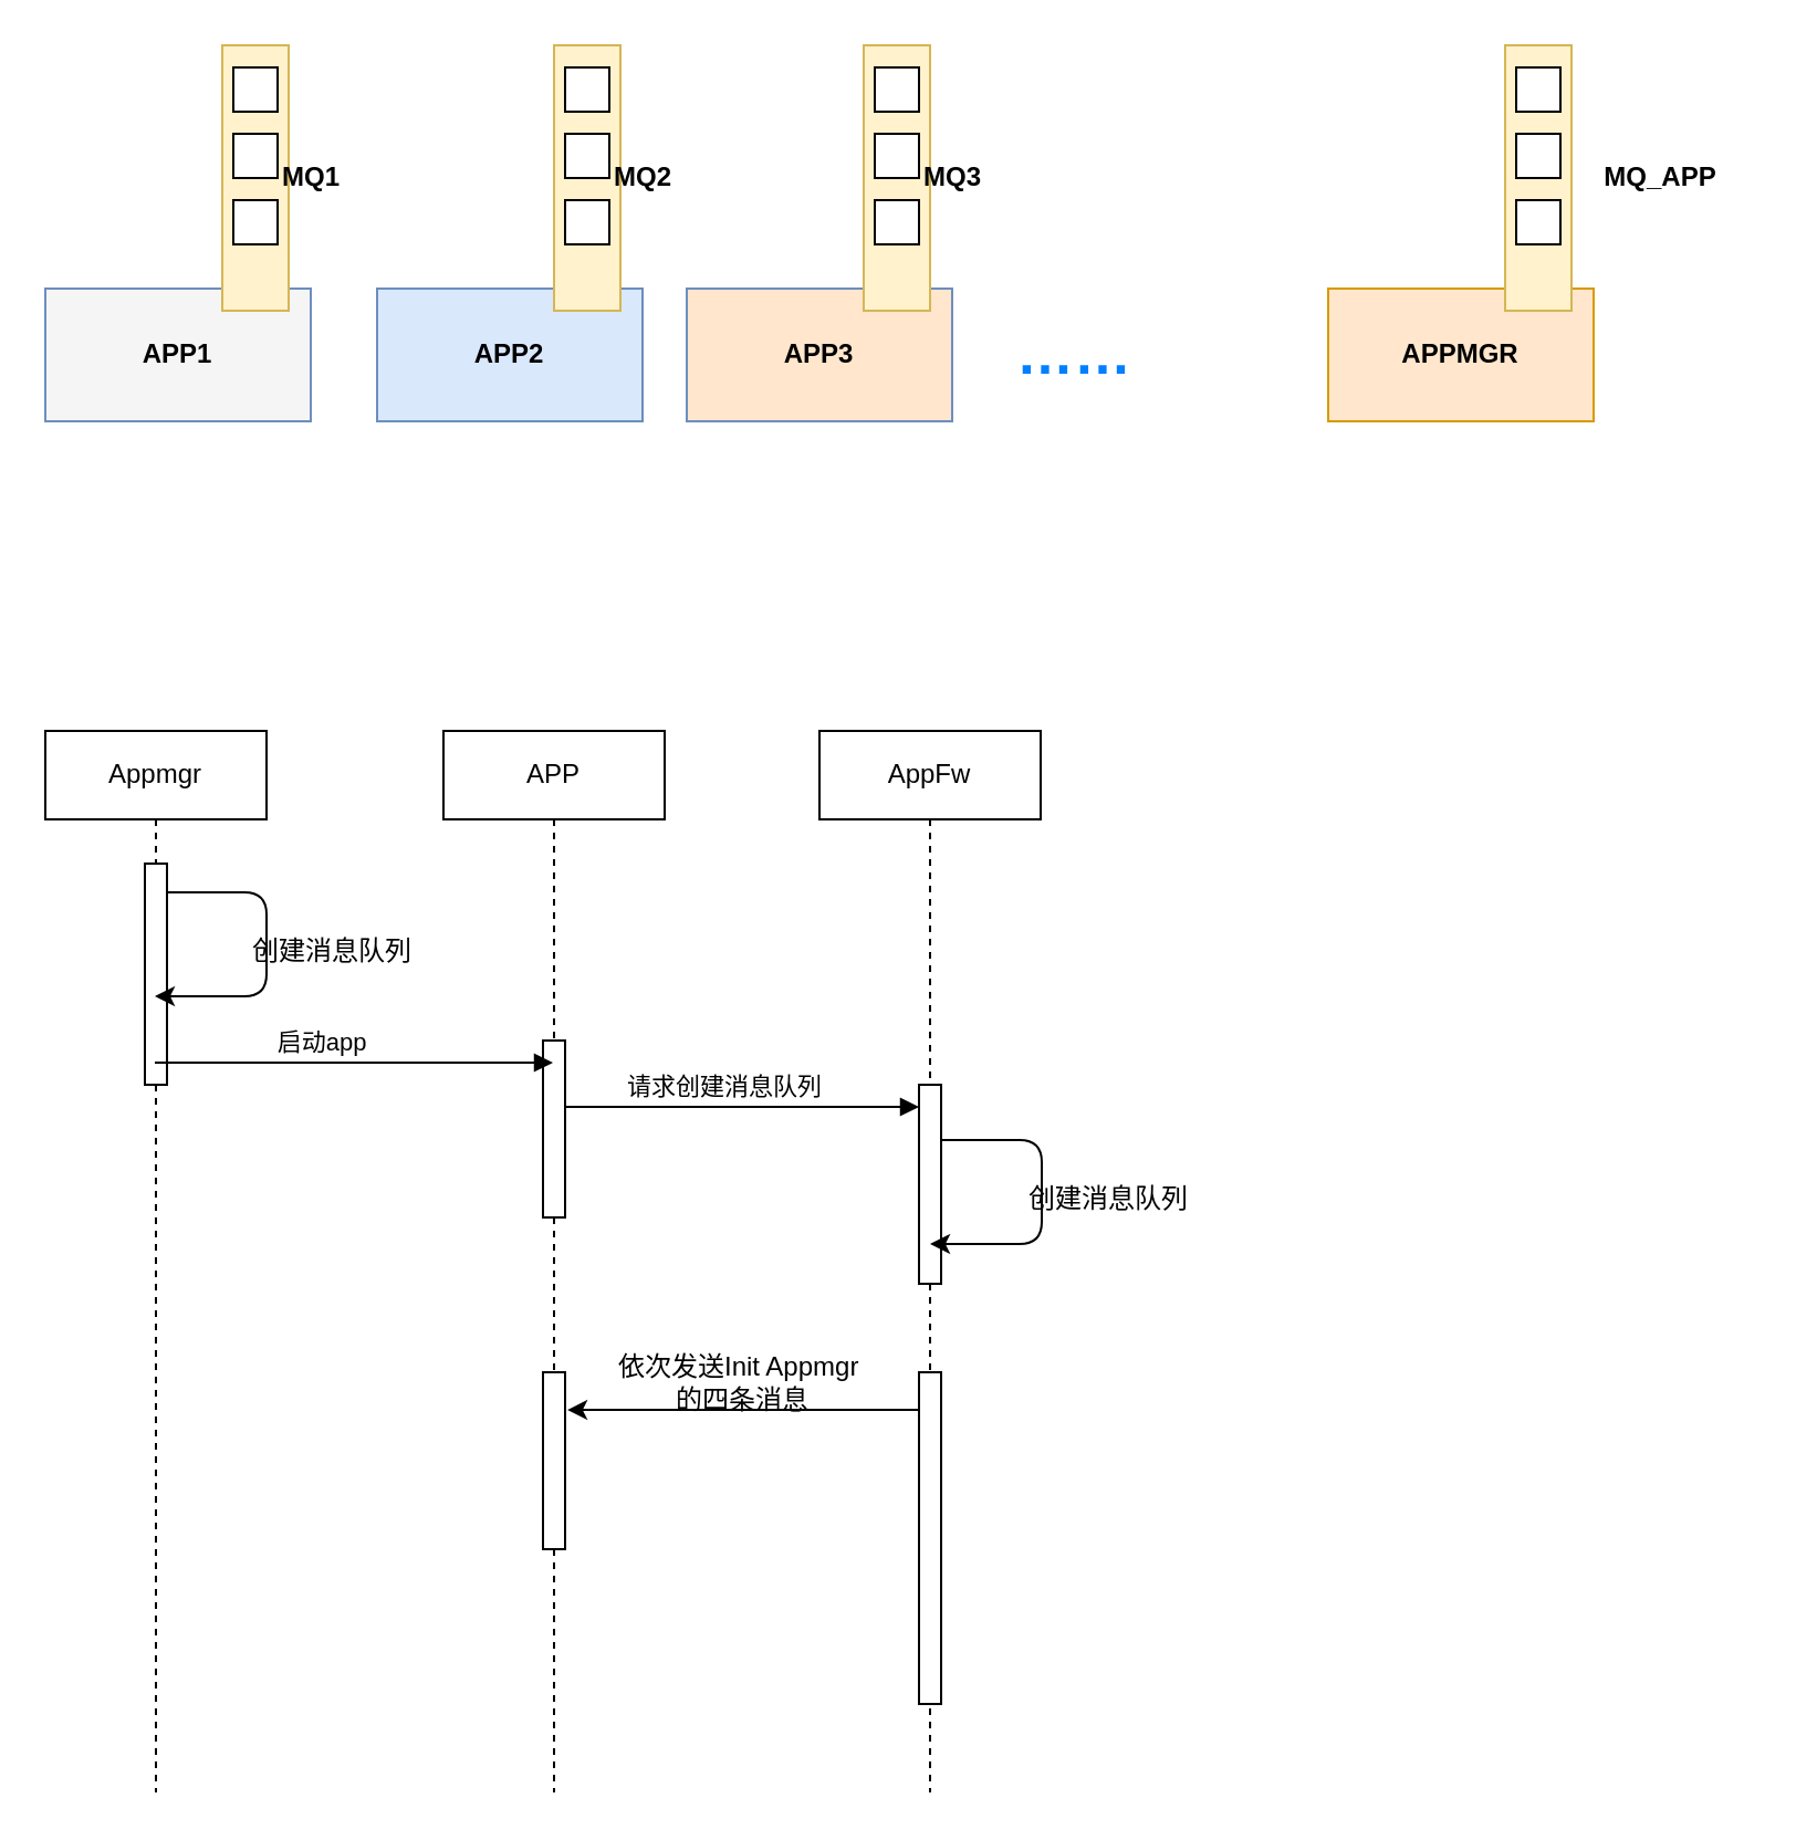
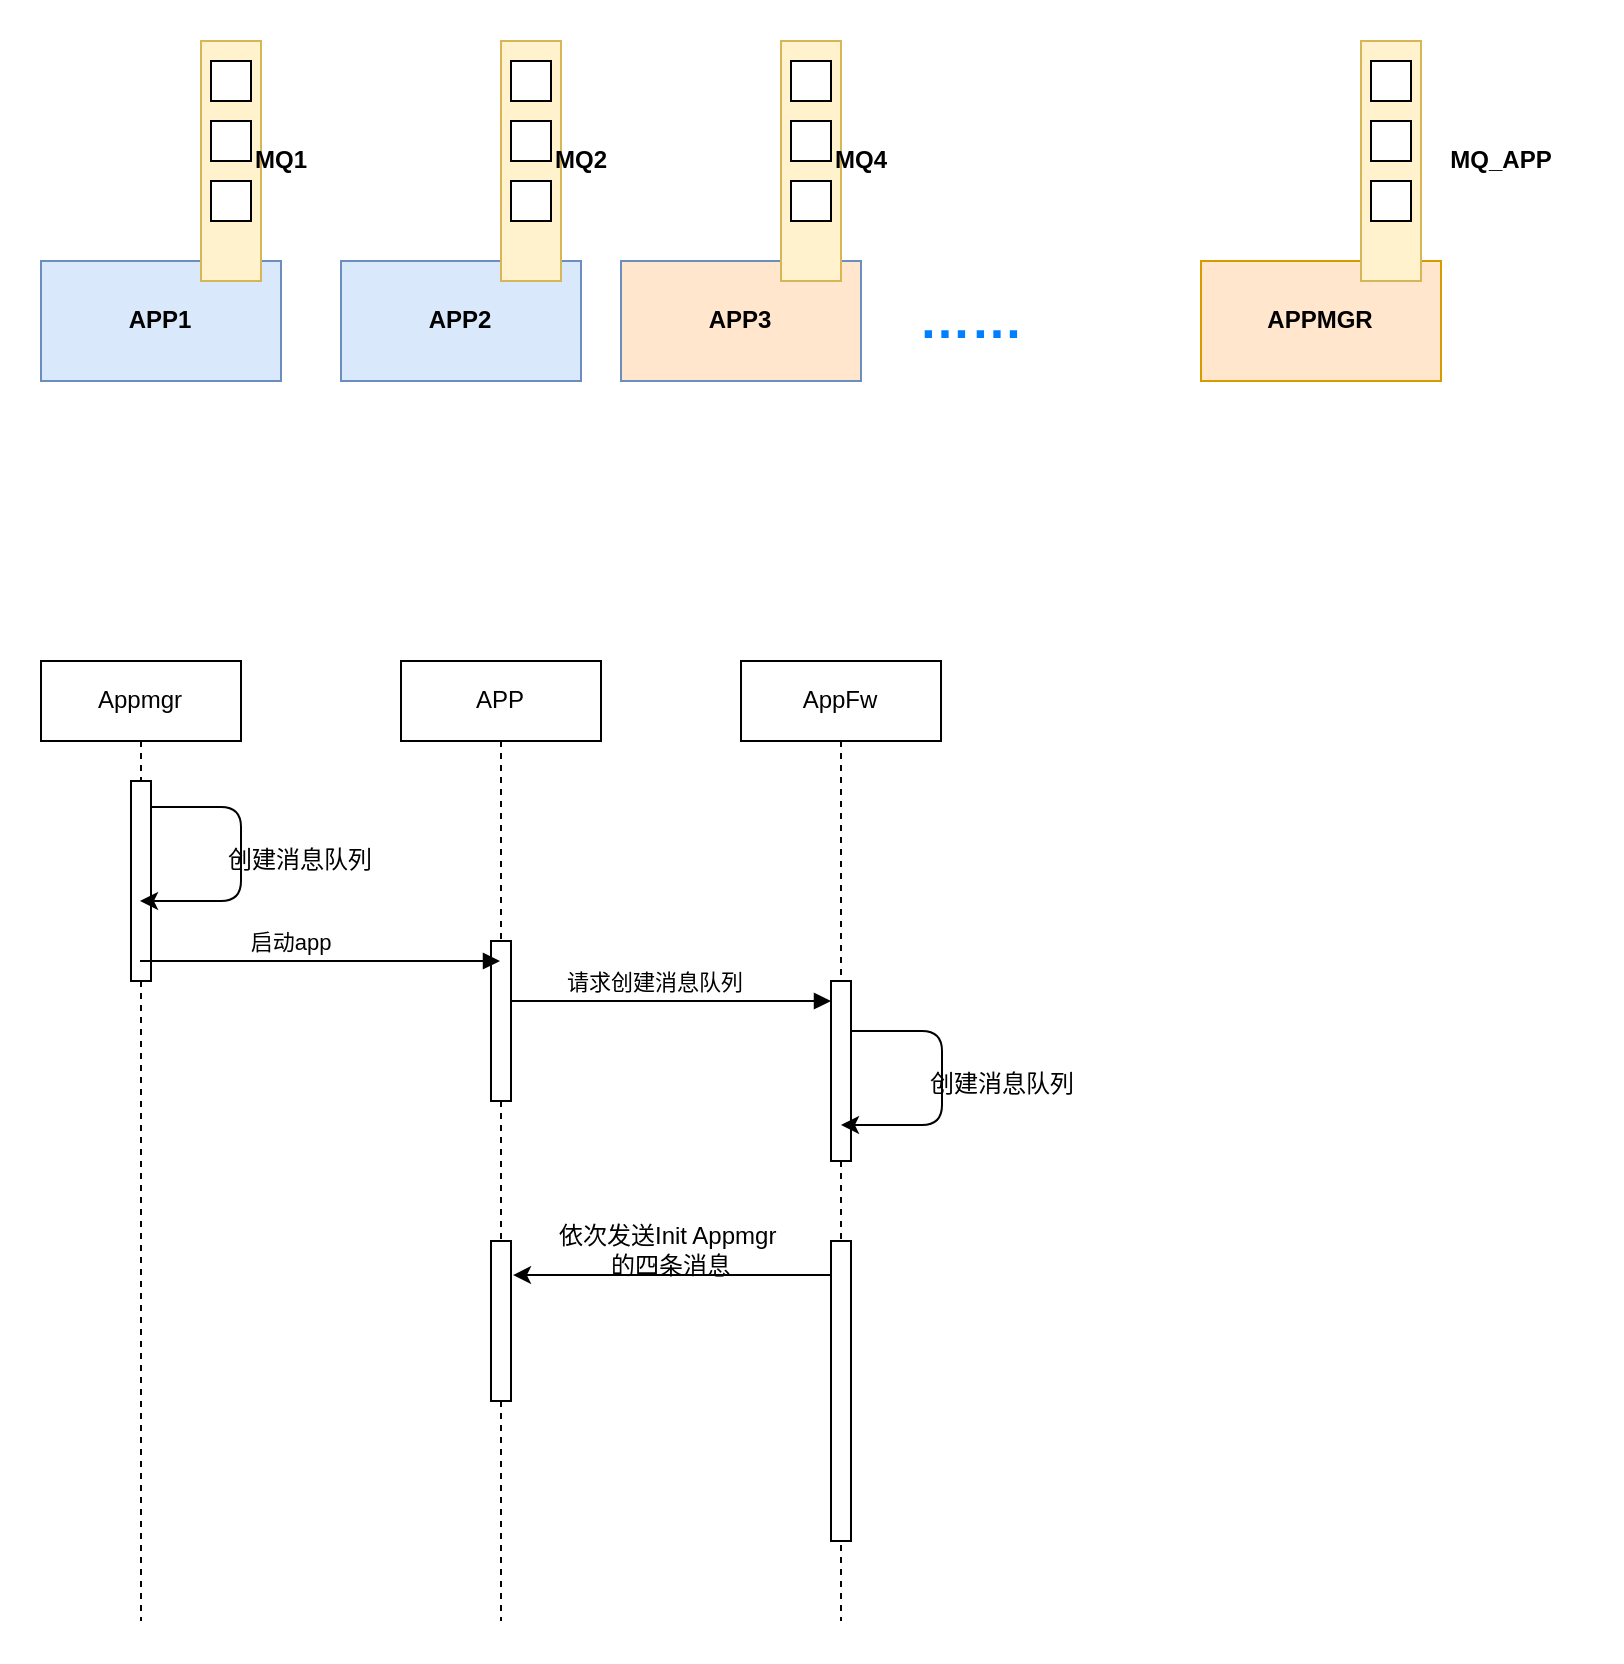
- <mxCell id="16" value="&lt;b&gt;MQ3&lt;/b&gt;" style="text;html=1;align=center;verticalAlign=middle;resizable=0;points=[];autosize=1;strokeColor=none;" vertex="1" parent="1"><mxGeometry x="410" y="70" width="40" height="20" as="geometry" /></mxCell>
+ <mxCell id="16" value="&lt;b&gt;MQ4&lt;/b&gt;" style="text;html=1;align=center;verticalAlign=middle;resizable=0;points=[];autosize=1;strokeColor=none;" vertex="1" parent="1"><mxGeometry x="410" y="70" width="40" height="20" as="geometry" /></mxCell>
- <mxCell id="2" value="&lt;b&gt;APP1&lt;/b&gt;" style="rounded=0;whiteSpace=wrap;html=1;fillColor=#f5f5f5;strokeColor=#6c8ebf;" vertex="1" parent="1"><mxGeometry x="20" y="130" width="120" height="60" as="geometry" /></mxCell>
+ <mxCell id="2" value="&lt;b&gt;APP1&lt;/b&gt;" style="rounded=0;whiteSpace=wrap;html=1;fillColor=#dae8fc;strokeColor=#6c8ebf;" vertex="1" parent="1"><mxGeometry x="20" y="130" width="120" height="60" as="geometry" /></mxCell>
